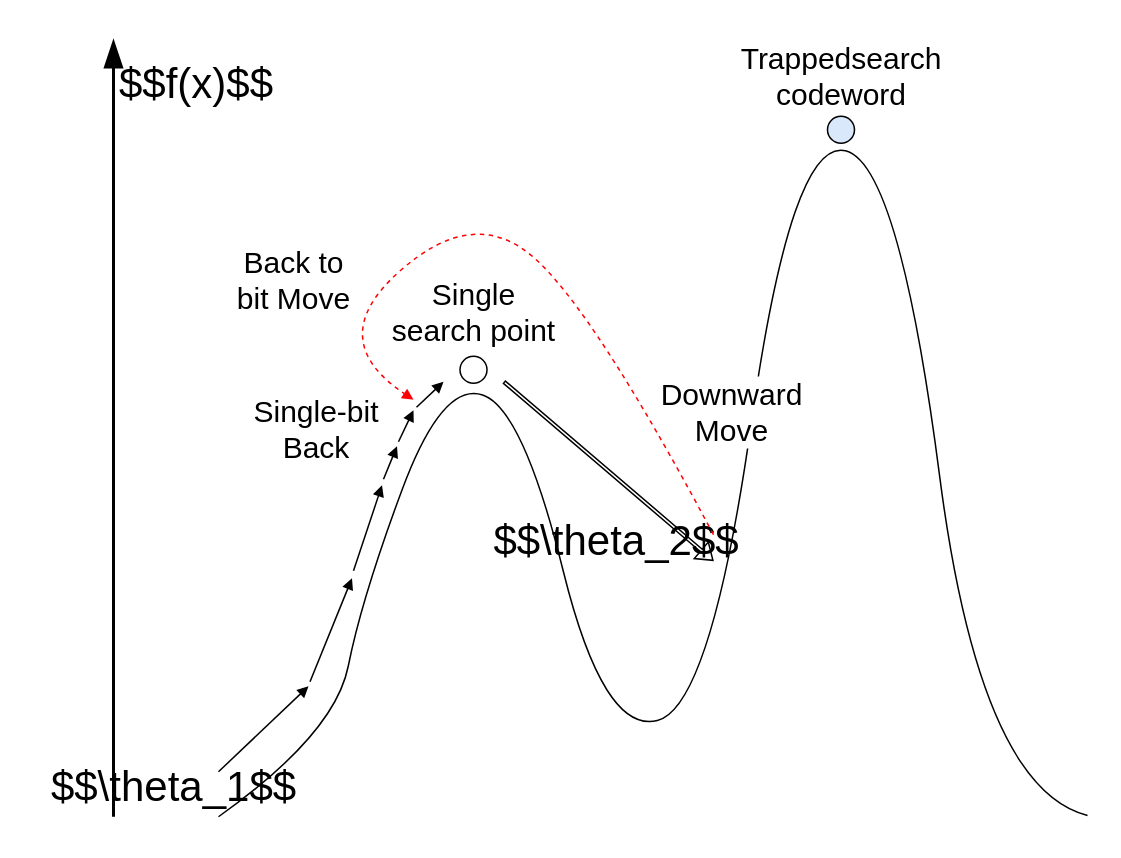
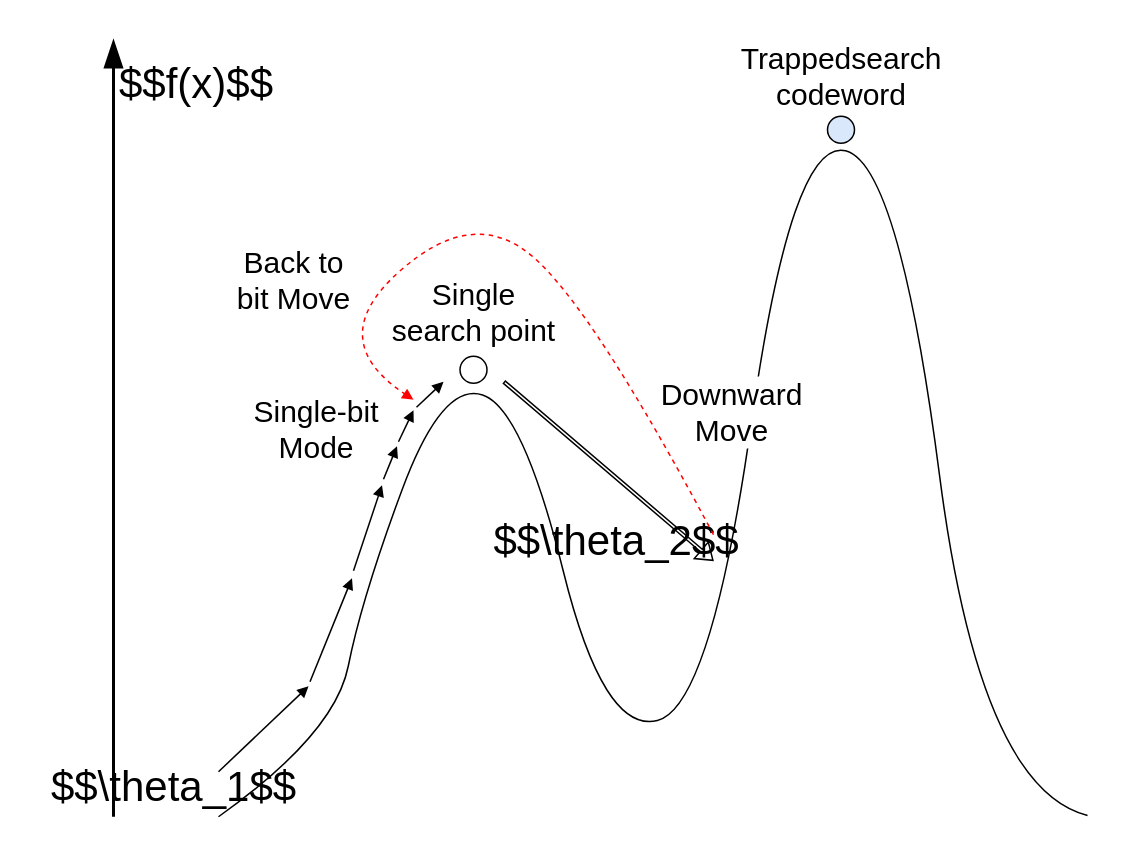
- <mxCell id="13" value="&lt;font style=&quot;font-size: 20px;&quot;&gt;Single-bit&lt;br&gt;Back&lt;/font&gt;" style="text;html=1;align=center;verticalAlign=middle;resizable=0;points=[];autosize=1;strokeColor=none;fillColor=none;container=0;" parent="1" vertex="1"><mxGeometry x="155.001" y="255.004" width="110" height="60" as="geometry" /></mxCell>
+ <mxCell id="13" value="&lt;font style=&quot;font-size: 20px;&quot;&gt;Single-bit&lt;br&gt;Mode&lt;/font&gt;" style="text;html=1;align=center;verticalAlign=middle;resizable=0;points=[];autosize=1;strokeColor=none;fillColor=none;container=0;" parent="1" vertex="1"><mxGeometry x="155.001" y="255.004" width="110" height="60" as="geometry" /></mxCell>
